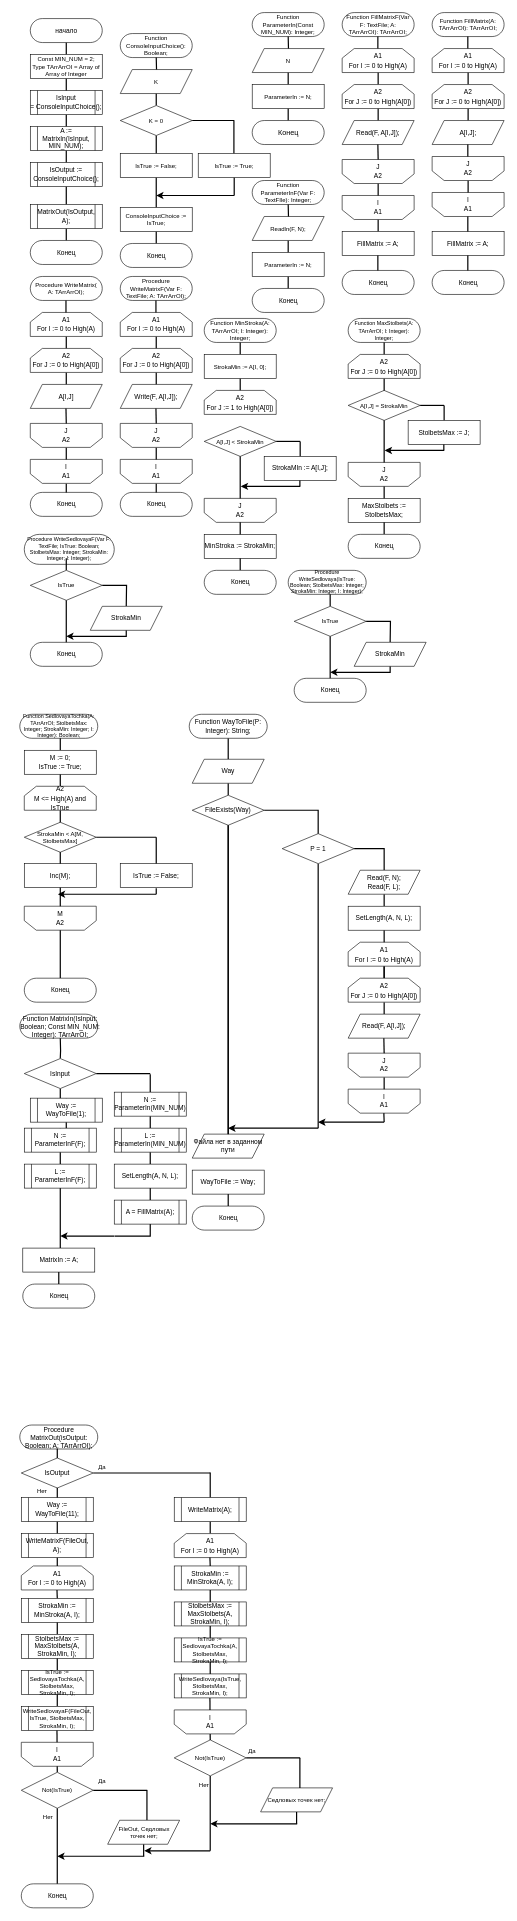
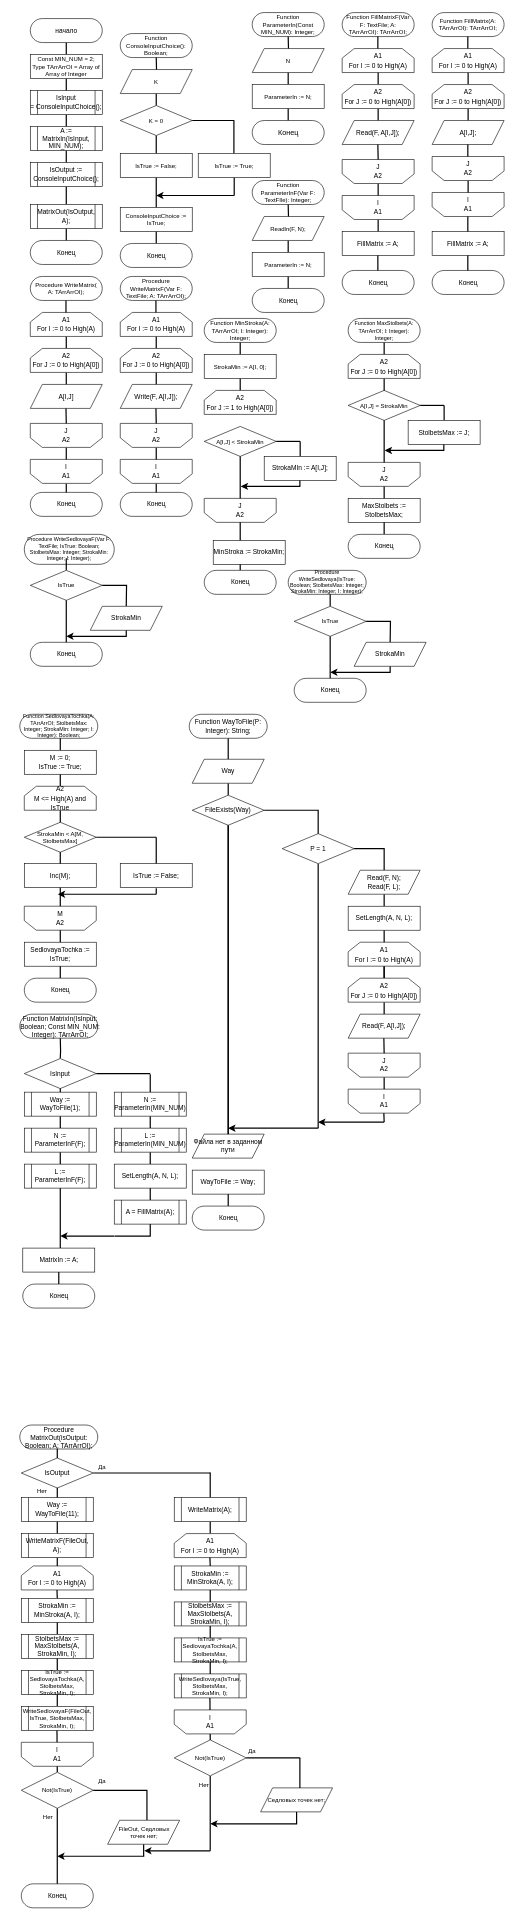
- <mxCell id="131" value="MinStroka := StrokaMin;" style="rounded=0;whiteSpace=wrap;html=1;fontSize=11;" vertex="1" parent="1"><mxGeometry x="340" y="890" width="120" height="40" as="geometry" /></mxCell>
+ <mxCell id="131" value="MinStroka := StrokaMin;" style="rounded=0;whiteSpace=wrap;html=1;fontSize=11;" vertex="1" parent="1"><mxGeometry x="355" y="900" width="120" height="40" as="geometry" /></mxCell>
+ <mxCell id="161" value="SedlovayaTochka := IsTrue;" style="rounded=0;whiteSpace=wrap;html=1;fontSize=11;" vertex="1" parent="1"><mxGeometry x="40" y="1570" width="120" height="40" as="geometry" /></mxCell>
- <mxCell id="236" value="Way := WayToFile(1);" style="shape=process;whiteSpace=wrap;html=1;backgroundOutline=1;fontSize=11;" vertex="1" parent="1"><mxGeometry x="50" y="1830" width="120" height="40" as="geometry" /></mxCell>
+ <mxCell id="236" value="Way := WayToFile(1);" style="shape=process;whiteSpace=wrap;html=1;backgroundOutline=1;fontSize=11;" vertex="1" parent="1"><mxGeometry x="40" y="1820" width="120" height="40" as="geometry" /></mxCell>
